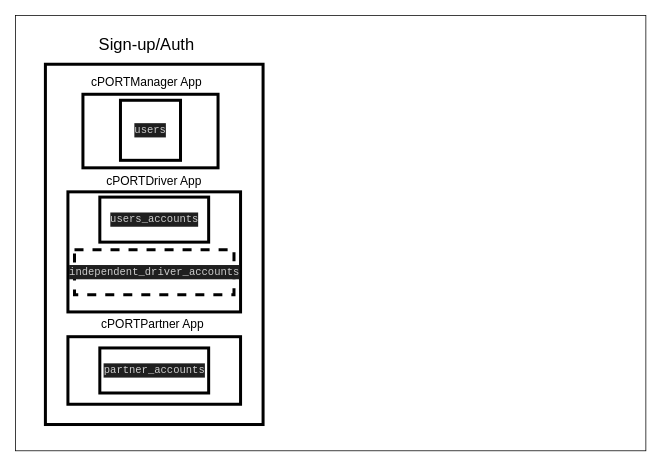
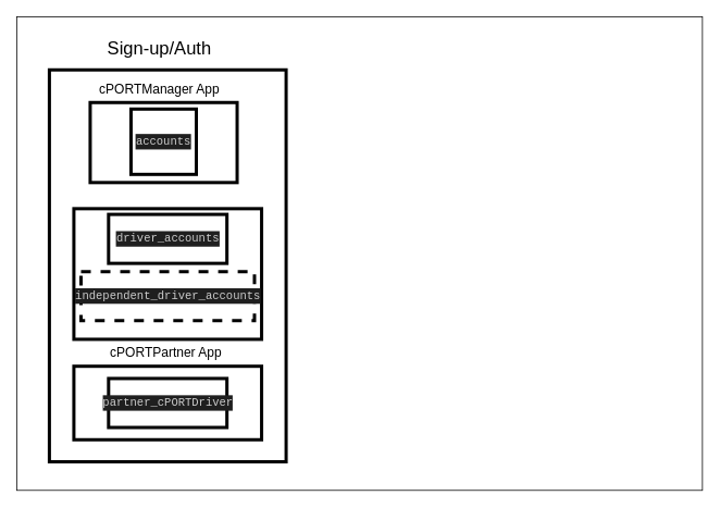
- <mxCell id="6" value="&lt;div style=&quot;color: rgb(204, 204, 204); background-color: rgb(31, 31, 31); font-family: Consolas, &amp;quot;Courier New&amp;quot;, monospace; font-size: 14px; line-height: 19px;&quot;&gt;users&lt;/div&gt;" style="whiteSpace=wrap;html=1;aspect=fixed;strokeWidth=4;fontSize=22;" parent="1" vertex="1"><mxGeometry x="160" y="133" width="80" height="80" as="geometry" /></mxCell>
+ <mxCell id="6" value="&lt;div style=&quot;color: rgb(204, 204, 204); background-color: rgb(31, 31, 31); font-family: Consolas, &amp;quot;Courier New&amp;quot;, monospace; font-size: 14px; line-height: 19px;&quot;&gt;accounts&lt;/div&gt;" style="whiteSpace=wrap;html=1;aspect=fixed;strokeWidth=4;fontSize=22;" parent="1" vertex="1"><mxGeometry x="160" y="133" width="80" height="80" as="geometry" /></mxCell>
- <mxCell id="10" value="&lt;font style=&quot;font-size: 16px;&quot;&gt;cPORTDriver App&lt;/font&gt;" style="text;html=1;strokeColor=none;fillColor=none;align=center;verticalAlign=middle;whiteSpace=wrap;rounded=0;strokeWidth=4;fontSize=22;" parent="1" vertex="1"><mxGeometry x="140" y="225" width="130" height="30" as="geometry" /></mxCell>
- <mxCell id="8" value="&lt;div style=&quot;color: rgb(204, 204, 204); background-color: rgb(31, 31, 31); font-family: Consolas, &amp;quot;Courier New&amp;quot;, monospace; font-size: 14px; line-height: 19px;&quot;&gt;users_accounts&lt;/div&gt;" style="rounded=0;whiteSpace=wrap;html=1;strokeWidth=4;fontSize=22;" parent="1" vertex="1"><mxGeometry x="132.5" y="262" width="145" height="60" as="geometry" /></mxCell>
+ <mxCell id="8" value="&lt;div style=&quot;color: rgb(204, 204, 204); background-color: rgb(31, 31, 31); font-family: Consolas, &amp;quot;Courier New&amp;quot;, monospace; font-size: 14px; line-height: 19px;&quot;&gt;driver_accounts&lt;/div&gt;" style="rounded=0;whiteSpace=wrap;html=1;strokeWidth=4;fontSize=22;" parent="1" vertex="1"><mxGeometry x="132.5" y="262" width="145" height="60" as="geometry" /></mxCell>
- <mxCell id="13" value="&lt;div style=&quot;color: rgb(204, 204, 204); background-color: rgb(31, 31, 31); font-family: Consolas, &amp;quot;Courier New&amp;quot;, monospace; font-size: 14px; line-height: 19px;&quot;&gt;&lt;div style=&quot;line-height: 19px;&quot;&gt;partner_accounts&lt;/div&gt;&lt;/div&gt;" style="rounded=0;whiteSpace=wrap;html=1;strokeWidth=4;fontSize=22;" parent="1" vertex="1"><mxGeometry x="132.5" y="463" width="145" height="60" as="geometry" /></mxCell>
+ <mxCell id="13" value="&lt;div style=&quot;color: rgb(204, 204, 204); background-color: rgb(31, 31, 31); font-family: Consolas, &amp;quot;Courier New&amp;quot;, monospace; font-size: 14px; line-height: 19px;&quot;&gt;&lt;div style=&quot;line-height: 19px;&quot;&gt;partner_cPORTDriver&lt;/div&gt;&lt;/div&gt;" style="rounded=0;whiteSpace=wrap;html=1;strokeWidth=4;fontSize=22;" parent="1" vertex="1"><mxGeometry x="132.5" y="463" width="145" height="60" as="geometry" /></mxCell>
